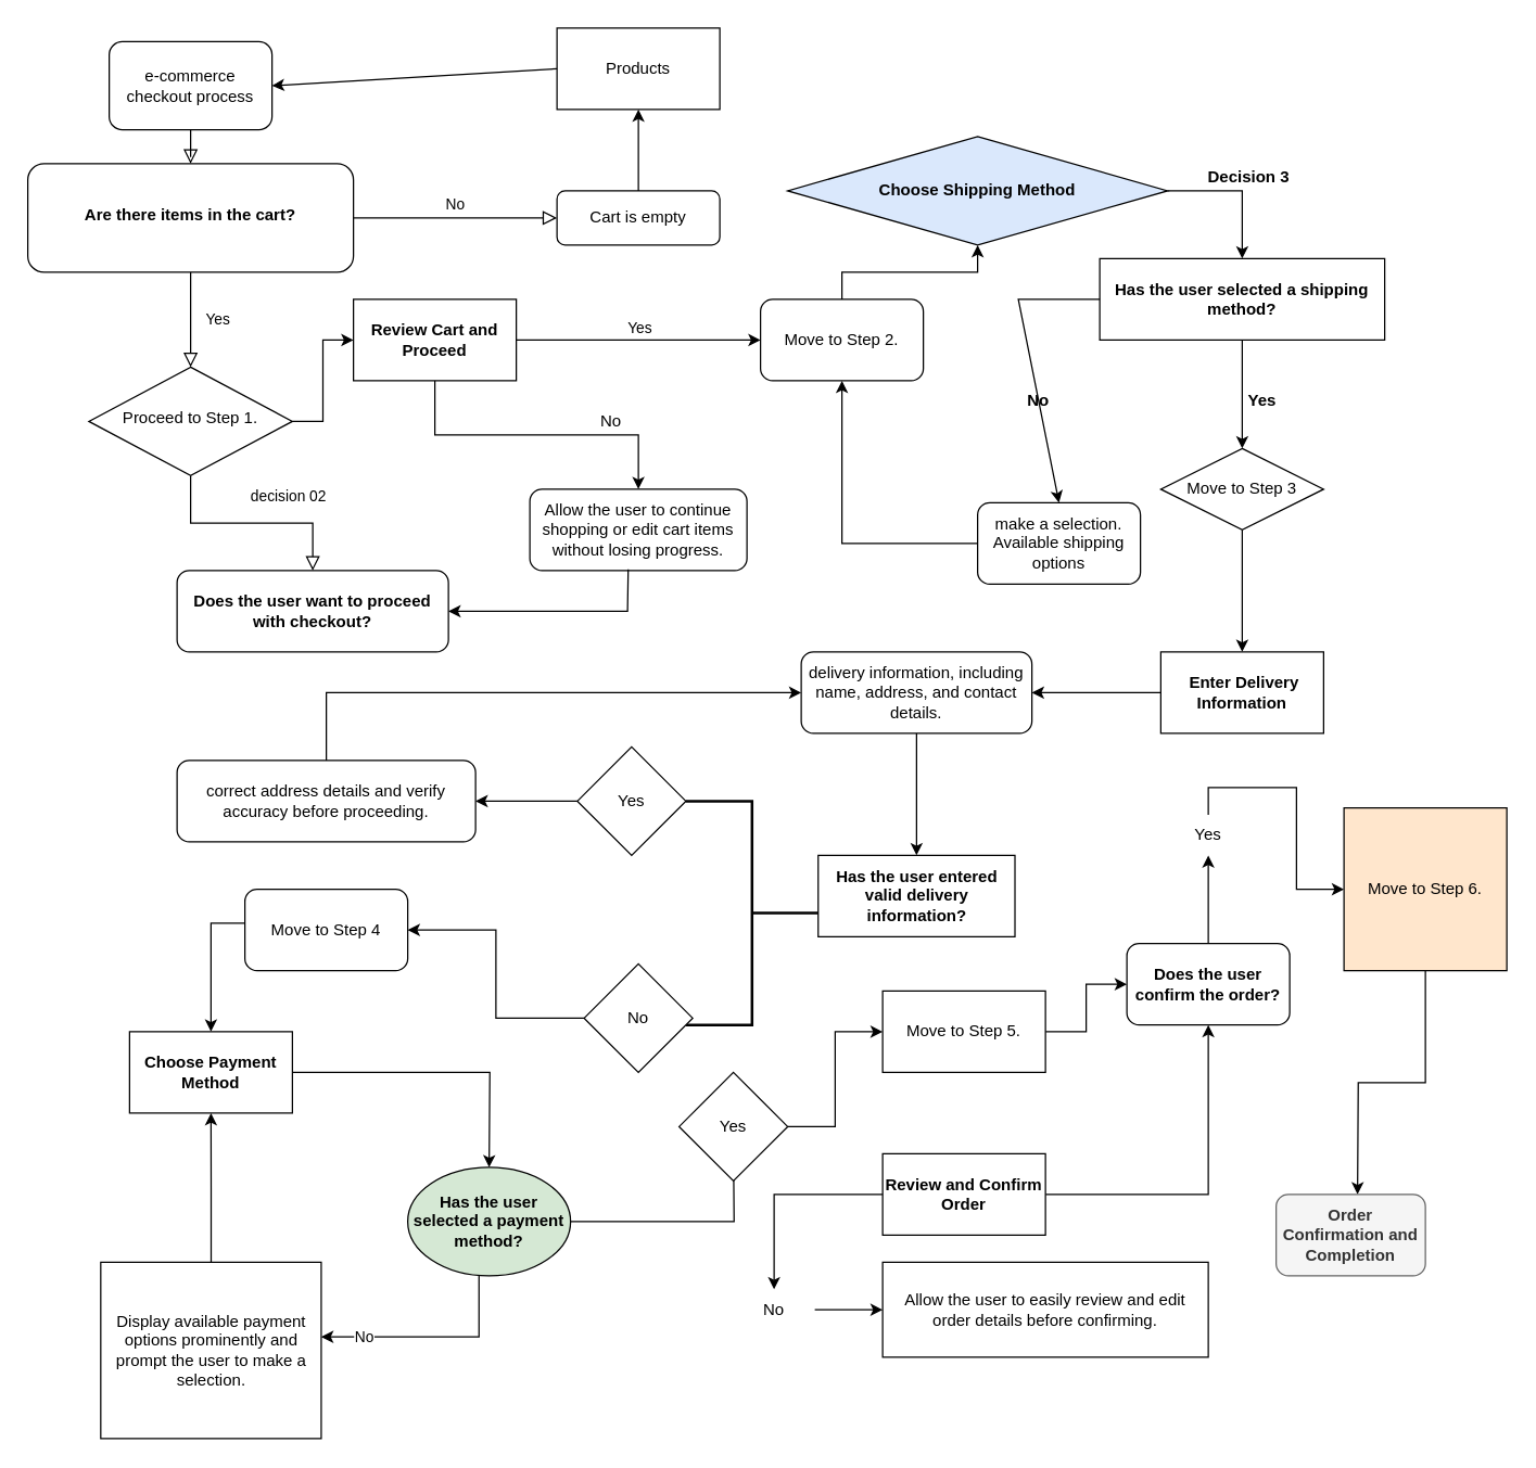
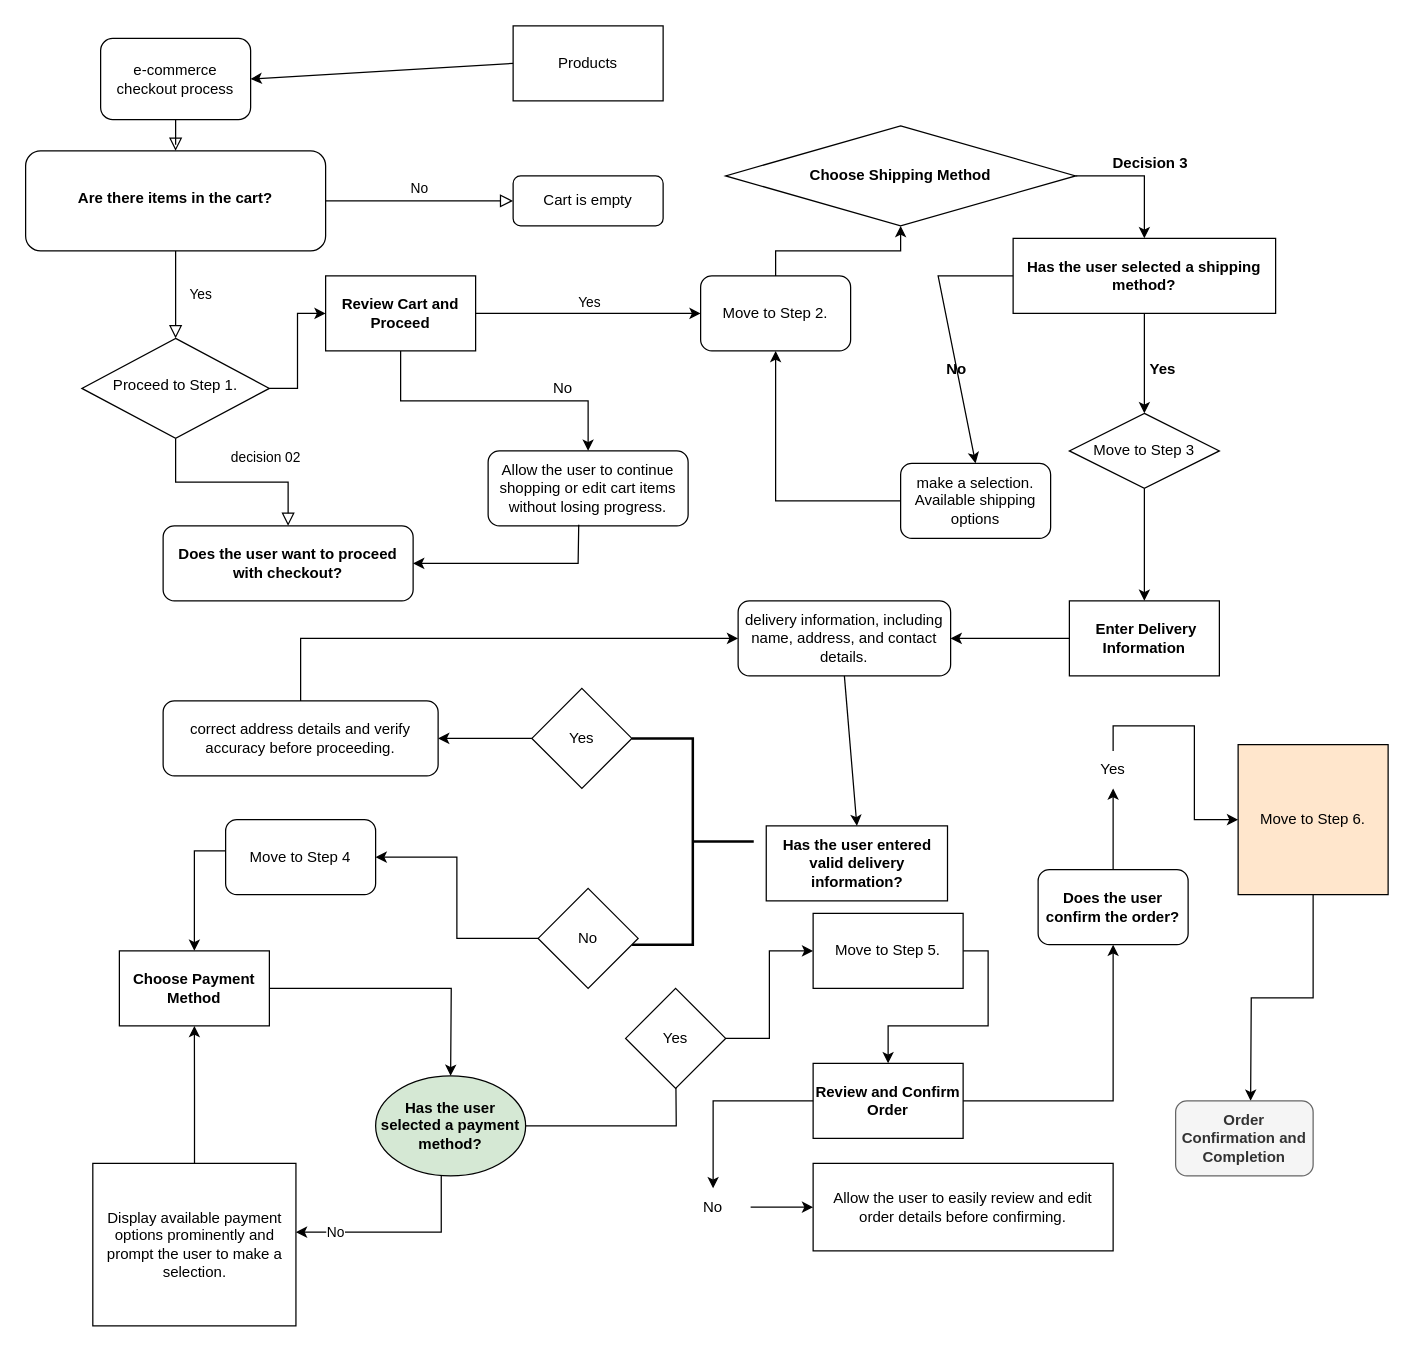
- <mxCell id="18" value="" style="endArrow=classic;html=1;rounded=0;entryX=0.5;entryY=1;entryDx=0;entryDy=0;" edge="1" parent="1" source="7" target="19"><mxGeometry width="50" height="50" relative="1" as="geometry"><mxPoint x="380" y="270" as="sourcePoint" /><mxPoint x="470" y="80" as="targetPoint" /></mxGeometry></mxCell>
- <mxCell id="24" value="&lt;strong&gt;Choose Shipping Method&lt;/strong&gt;" style="rhombus;whiteSpace=wrap;html=1;fillColor=#dae8fc;" vertex="1" parent="1"><mxGeometry x="580" y="100" width="280" height="80" as="geometry" /></mxCell>
+ <mxCell id="24" value="&lt;strong&gt;Choose Shipping Method&lt;/strong&gt;" style="rhombus;whiteSpace=wrap;html=1;" vertex="1" parent="1"><mxGeometry x="580" y="100" width="280" height="80" as="geometry" /></mxCell>
- <mxCell id="38" value="&lt;strong&gt;Has the user entered valid delivery information?&lt;/strong&gt;" style="rounded=0;whiteSpace=wrap;html=1;" vertex="1" parent="1"><mxGeometry x="602.5" y="630" width="145" height="60" as="geometry" /></mxCell>
+ <mxCell id="38" value="&lt;strong&gt;Has the user entered valid delivery information?&lt;/strong&gt;" style="rounded=0;whiteSpace=wrap;html=1;" vertex="1" parent="1"><mxGeometry x="612.5" y="660" width="145" height="60" as="geometry" /></mxCell>
- <mxCell id="58" style="edgeStyle=orthogonalEdgeStyle;rounded=0;orthogonalLoop=1;jettySize=auto;html=1;exitX=1;exitY=0.5;exitDx=0;exitDy=0;" edge="1" parent="1" source="59" target="66"><mxGeometry relative="1" as="geometry"><mxPoint x="670" y="870" as="targetPoint" /></mxGeometry></mxCell>
+ <mxCell id="58" style="edgeStyle=orthogonalEdgeStyle;rounded=0;orthogonalLoop=1;jettySize=auto;html=1;exitX=1;exitY=0.5;exitDx=0;exitDy=0;" edge="1" parent="1" source="59" target="64"><mxGeometry relative="1" as="geometry"><mxPoint x="670" y="870" as="targetPoint" /></mxGeometry></mxCell>
